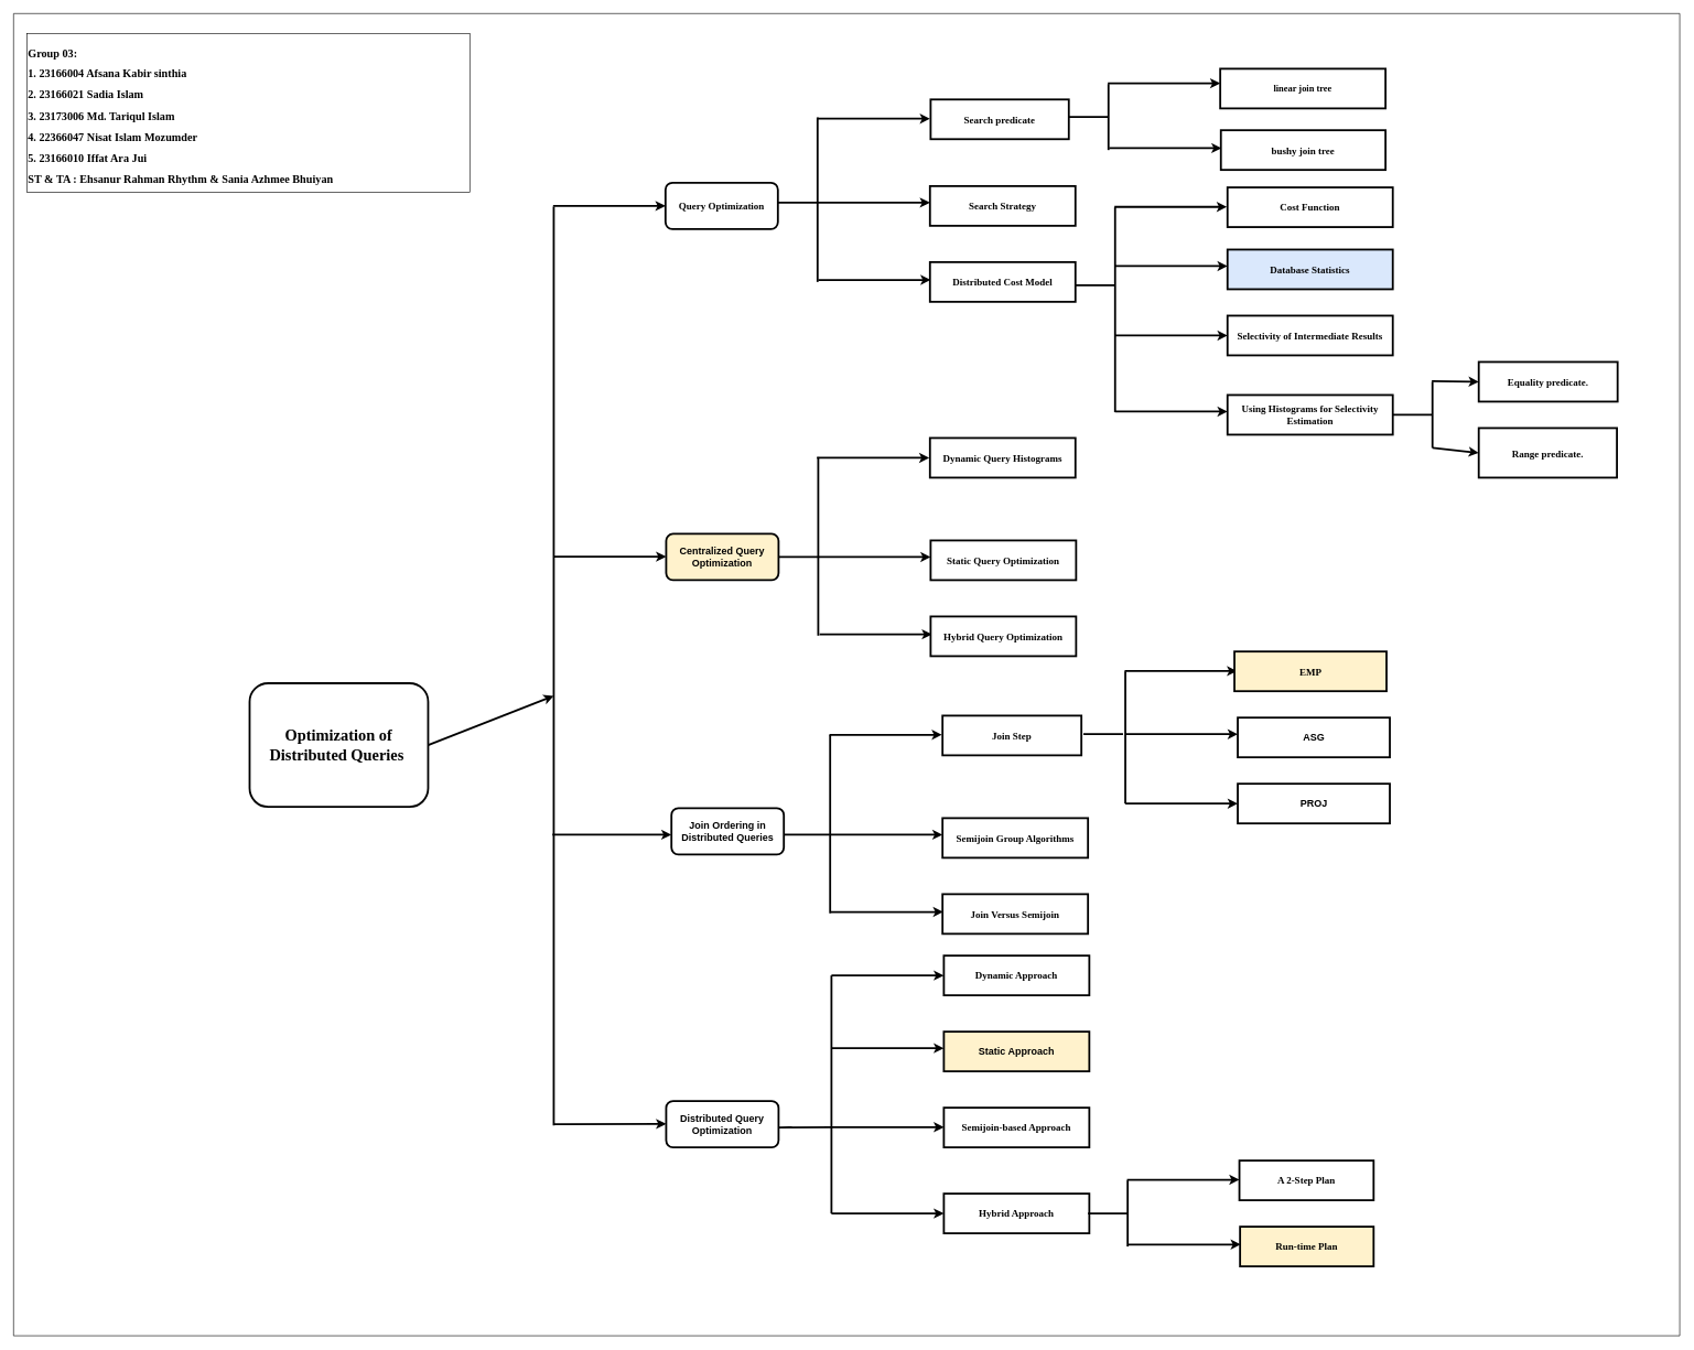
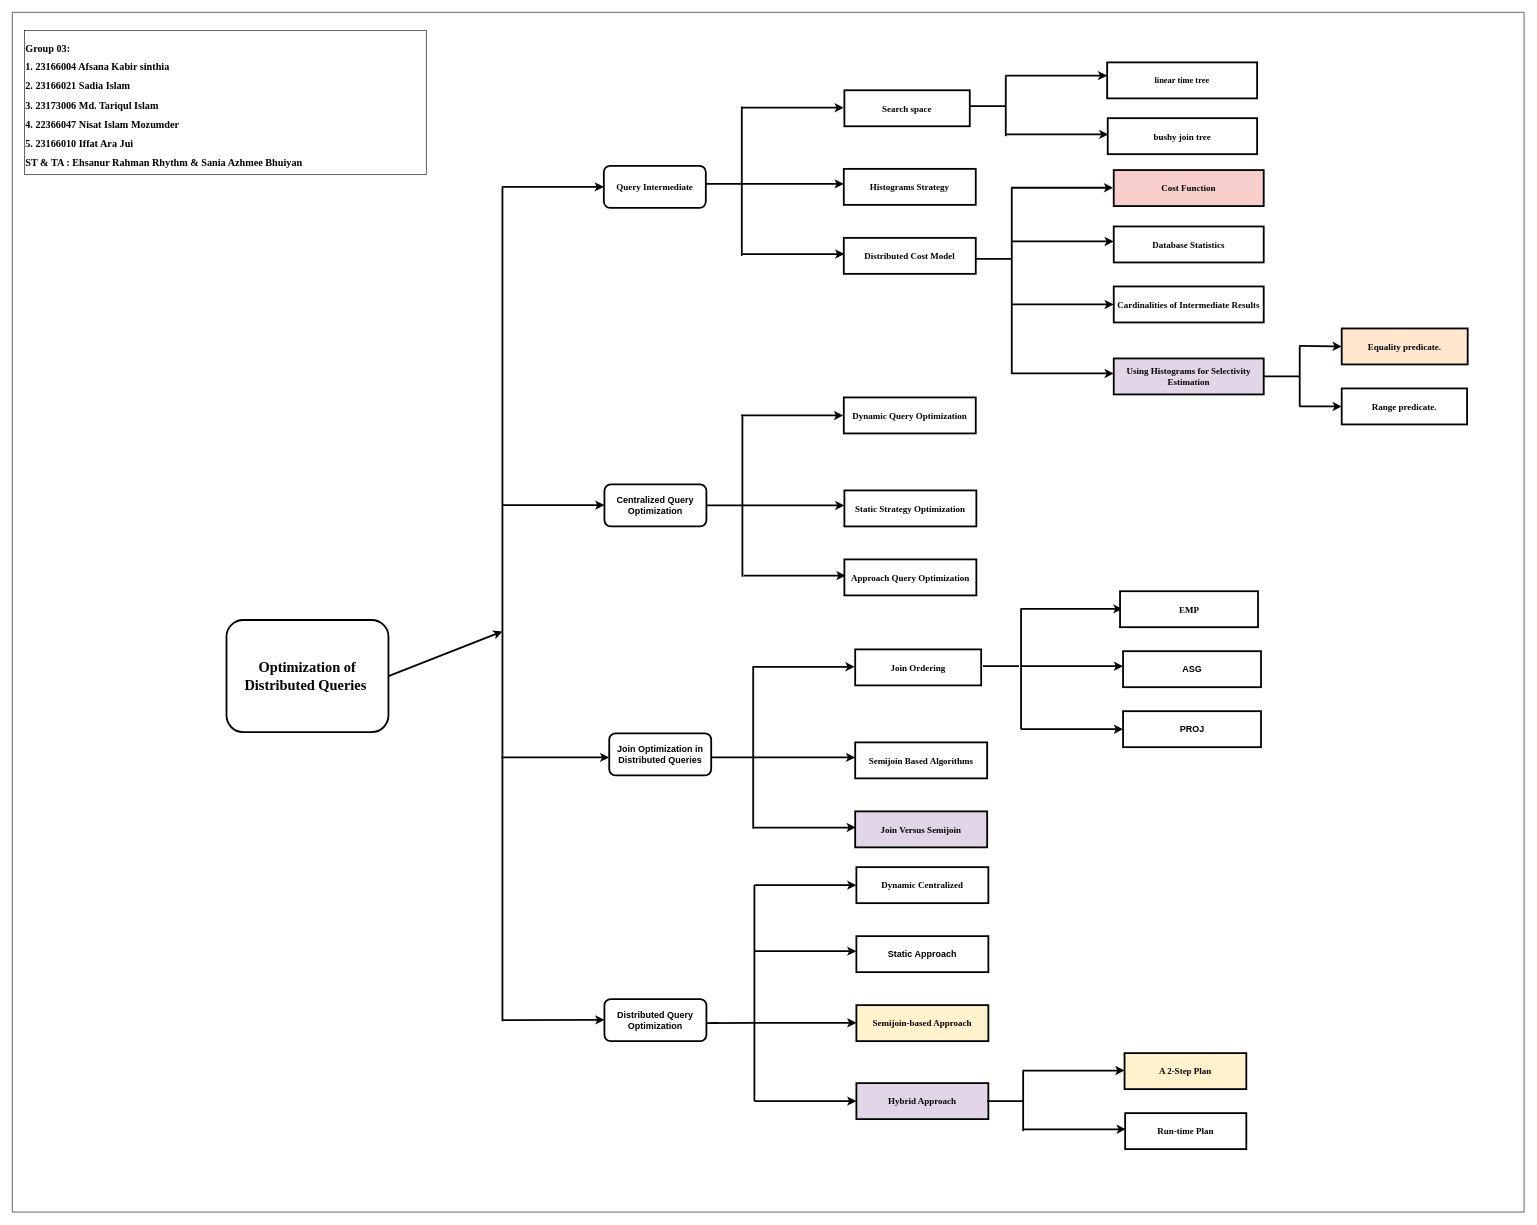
- <mxCell id="23" value="&lt;font size=&quot;1&quot; face=&quot;Times New Roman&quot;&gt;&lt;b style=&quot;font-size: 14px;&quot;&gt;linear join tree&lt;/b&gt;&lt;/font&gt;" style="rounded=0;whiteSpace=wrap;html=1;strokeWidth=3;" vertex="1" parent="1"><mxGeometry x="1845" y="103.5" width="250" height="60" as="geometry" /></mxCell>
+ <mxCell id="23" value="&lt;font size=&quot;1&quot; face=&quot;Times New Roman&quot;&gt;&lt;b style=&quot;font-size: 14px;&quot;&gt;linear time tree&lt;/b&gt;&lt;/font&gt;" style="rounded=0;whiteSpace=wrap;html=1;strokeWidth=3;" vertex="1" parent="1"><mxGeometry x="1845" y="103.5" width="250" height="60" as="geometry" /></mxCell>
- <mxCell id="16" value="&lt;font face=&quot;Times New Roman&quot;&gt;&lt;span style=&quot;font-size: 15px;&quot;&gt;&lt;b&gt;Search predicate&lt;/b&gt;&lt;/span&gt;&lt;/font&gt;" style="rounded=0;whiteSpace=wrap;html=1;strokeWidth=3;" vertex="1" parent="1"><mxGeometry x="1407" y="150" width="209" height="60" as="geometry" /></mxCell>
+ <mxCell id="16" value="&lt;font face=&quot;Times New Roman&quot;&gt;&lt;span style=&quot;font-size: 15px;&quot;&gt;&lt;b&gt;Search space&lt;/b&gt;&lt;/span&gt;&lt;/font&gt;" style="rounded=0;whiteSpace=wrap;html=1;strokeWidth=3;" vertex="1" parent="1"><mxGeometry x="1407" y="150" width="209" height="60" as="geometry" /></mxCell>
- <mxCell id="3" value="&lt;b style=&quot;border-color: var(--border-color); font-family: &amp;quot;Times New Roman&amp;quot;; font-size: 15px;&quot;&gt;Query Optimization&lt;/b&gt;" style="rounded=1;whiteSpace=wrap;html=1;strokeWidth=3;" vertex="1" parent="1"><mxGeometry x="1006" y="276" width="170" height="70" as="geometry" /></mxCell>
+ <mxCell id="3" value="&lt;b style=&quot;border-color: var(--border-color); font-family: &amp;quot;Times New Roman&amp;quot;; font-size: 15px;&quot;&gt;Query Intermediate&lt;/b&gt;" style="rounded=1;whiteSpace=wrap;html=1;strokeWidth=3;" vertex="1" parent="1"><mxGeometry x="1006" y="276" width="170" height="70" as="geometry" /></mxCell>
- <mxCell id="17" value="&lt;font style=&quot;font-size: 15px;&quot; face=&quot;Times New Roman&quot;&gt;&lt;b&gt;Search Strategy&lt;/b&gt;&lt;/font&gt;" style="rounded=0;whiteSpace=wrap;html=1;strokeWidth=3;" vertex="1" parent="1"><mxGeometry x="1406" y="281" width="220" height="60" as="geometry" /></mxCell>
+ <mxCell id="17" value="&lt;font style=&quot;font-size: 15px;&quot; face=&quot;Times New Roman&quot;&gt;&lt;b&gt;Histograms Strategy&lt;/b&gt;&lt;/font&gt;" style="rounded=0;whiteSpace=wrap;html=1;strokeWidth=3;" vertex="1" parent="1"><mxGeometry x="1406" y="281" width="220" height="60" as="geometry" /></mxCell>
- <mxCell id="62" value="&lt;font size=&quot;1&quot; face=&quot;Times New Roman&quot;&gt;&lt;b style=&quot;font-size: 15px;&quot;&gt;Cost Function&lt;/b&gt;&lt;/font&gt;" style="rounded=0;whiteSpace=wrap;html=1;strokeWidth=3;" vertex="1" parent="1"><mxGeometry x="1856" y="283" width="250" height="60" as="geometry" /></mxCell>
+ <mxCell id="62" value="&lt;font size=&quot;1&quot; face=&quot;Times New Roman&quot;&gt;&lt;b style=&quot;font-size: 15px;&quot;&gt;Cost Function&lt;/b&gt;&lt;/font&gt;" style="rounded=0;whiteSpace=wrap;html=1;strokeWidth=3;fillColor=#f8cecc;" vertex="1" parent="1"><mxGeometry x="1856" y="283" width="250" height="60" as="geometry" /></mxCell>
- <mxCell id="63" value="&lt;b&gt;&lt;font face=&quot;Times New Roman&quot; style=&quot;font-size: 15px;&quot;&gt;Database Statistics&lt;/font&gt;&lt;/b&gt;" style="rounded=0;whiteSpace=wrap;html=1;strokeWidth=3;fillColor=#dae8fc;" vertex="1" parent="1"><mxGeometry x="1856" y="377" width="250" height="60" as="geometry" /></mxCell>
+ <mxCell id="63" value="&lt;b&gt;&lt;font face=&quot;Times New Roman&quot; style=&quot;font-size: 15px;&quot;&gt;Database Statistics&lt;/font&gt;&lt;/b&gt;" style="rounded=0;whiteSpace=wrap;html=1;strokeWidth=3;" vertex="1" parent="1"><mxGeometry x="1856" y="377" width="250" height="60" as="geometry" /></mxCell>
- <mxCell id="64" value="&lt;b&gt;&lt;font style=&quot;font-size: 15px;&quot; face=&quot;Times New Roman&quot;&gt;Selectivity of Intermediate Results&lt;/font&gt;&lt;/b&gt;" style="rounded=0;whiteSpace=wrap;html=1;strokeWidth=3;" vertex="1" parent="1"><mxGeometry x="1856" y="477" width="250" height="60" as="geometry" /></mxCell>
+ <mxCell id="64" value="&lt;b&gt;&lt;font style=&quot;font-size: 15px;&quot; face=&quot;Times New Roman&quot;&gt;Cardinalities of Intermediate Results&lt;/font&gt;&lt;/b&gt;" style="rounded=0;whiteSpace=wrap;html=1;strokeWidth=3;" vertex="1" parent="1"><mxGeometry x="1856" y="477" width="250" height="60" as="geometry" /></mxCell>
- <mxCell id="79" value="&lt;font size=&quot;1&quot; face=&quot;Times New Roman&quot;&gt;&lt;b style=&quot;font-size: 15px;&quot;&gt;Equality predicate.&lt;/b&gt;&lt;/font&gt;" style="rounded=0;whiteSpace=wrap;html=1;strokeWidth=3;" vertex="1" parent="1"><mxGeometry x="2236" y="547" width="210" height="60" as="geometry" /></mxCell>
+ <mxCell id="79" value="&lt;font size=&quot;1&quot; face=&quot;Times New Roman&quot;&gt;&lt;b style=&quot;font-size: 15px;&quot;&gt;Equality predicate.&lt;/b&gt;&lt;/font&gt;" style="rounded=0;whiteSpace=wrap;html=1;strokeWidth=3;fillColor=#ffe6cc;" vertex="1" parent="1"><mxGeometry x="2236" y="547" width="210" height="60" as="geometry" /></mxCell>
- <mxCell id="68" value="&lt;b&gt;&lt;font style=&quot;font-size: 15px;&quot; face=&quot;Times New Roman&quot;&gt;Using Histograms for Selectivity Estimation&lt;/font&gt;&lt;/b&gt;" style="rounded=0;whiteSpace=wrap;html=1;strokeWidth=3;" vertex="1" parent="1"><mxGeometry x="1856" y="597" width="250" height="60" as="geometry" /></mxCell>
+ <mxCell id="68" value="&lt;b&gt;&lt;font style=&quot;font-size: 15px;&quot; face=&quot;Times New Roman&quot;&gt;Using Histograms for Selectivity Estimation&lt;/font&gt;&lt;/b&gt;" style="rounded=0;whiteSpace=wrap;html=1;strokeWidth=3;fillColor=#e1d5e7;" vertex="1" parent="1"><mxGeometry x="1856" y="597" width="250" height="60" as="geometry" /></mxCell>
- <mxCell id="80" value="&lt;font size=&quot;1&quot; face=&quot;Times New Roman&quot;&gt;&lt;b style=&quot;font-size: 15px;&quot;&gt;Range predicate.&lt;/b&gt;&lt;/font&gt;" style="rounded=0;whiteSpace=wrap;html=1;strokeWidth=3;" vertex="1" parent="1"><mxGeometry x="2236" y="647" width="209" height="75" as="geometry" /></mxCell>
+ <mxCell id="80" value="&lt;font size=&quot;1&quot; face=&quot;Times New Roman&quot;&gt;&lt;b style=&quot;font-size: 15px;&quot;&gt;Range predicate.&lt;/b&gt;&lt;/font&gt;" style="rounded=0;whiteSpace=wrap;html=1;strokeWidth=3;" vertex="1" parent="1"><mxGeometry x="2236" y="647" width="209" height="60" as="geometry" /></mxCell>
- <mxCell id="30" value="&lt;font face=&quot;Times New Roman&quot;&gt;&lt;span style=&quot;font-size: 15px;&quot;&gt;&lt;b&gt;Dynamic Query Histograms&lt;/b&gt;&lt;/span&gt;&lt;/font&gt;" style="rounded=0;whiteSpace=wrap;html=1;strokeWidth=3;" vertex="1" parent="1"><mxGeometry x="1406" y="662" width="220" height="60" as="geometry" /></mxCell>
+ <mxCell id="30" value="&lt;font face=&quot;Times New Roman&quot;&gt;&lt;span style=&quot;font-size: 15px;&quot;&gt;&lt;b&gt;Dynamic Query Optimization&lt;/b&gt;&lt;/span&gt;&lt;/font&gt;" style="rounded=0;whiteSpace=wrap;html=1;strokeWidth=3;" vertex="1" parent="1"><mxGeometry x="1406" y="662" width="220" height="60" as="geometry" /></mxCell>
- <mxCell id="5" value="&lt;div style=&quot;font-size: 15px;&quot;&gt;&lt;font style=&quot;font-size: 15px;&quot;&gt;&lt;b&gt;Centralized Query Optimization&lt;/b&gt;&lt;/font&gt;&lt;/div&gt;" style="rounded=1;whiteSpace=wrap;html=1;strokeWidth=3;fillColor=#fff2cc;" vertex="1" parent="1"><mxGeometry x="1007" y="807" width="170" height="70" as="geometry" /></mxCell>
+ <mxCell id="5" value="&lt;div style=&quot;font-size: 15px;&quot;&gt;&lt;font style=&quot;font-size: 15px;&quot;&gt;&lt;b&gt;Centralized Query Optimization&lt;/b&gt;&lt;/font&gt;&lt;/div&gt;" style="rounded=1;whiteSpace=wrap;html=1;strokeWidth=3;" vertex="1" parent="1"><mxGeometry x="1007" y="807" width="170" height="70" as="geometry" /></mxCell>
- <mxCell id="31" value="&lt;b&gt;&lt;font face=&quot;Times New Roman&quot; style=&quot;font-size: 15px;&quot;&gt;Static Query Optimization&lt;/font&gt;&lt;/b&gt;" style="rounded=0;whiteSpace=wrap;html=1;strokeWidth=3;" vertex="1" parent="1"><mxGeometry x="1407" y="817" width="220" height="60" as="geometry" /></mxCell>
+ <mxCell id="31" value="&lt;b&gt;&lt;font face=&quot;Times New Roman&quot; style=&quot;font-size: 15px;&quot;&gt;Static Strategy Optimization&lt;/font&gt;&lt;/b&gt;" style="rounded=0;whiteSpace=wrap;html=1;strokeWidth=3;" vertex="1" parent="1"><mxGeometry x="1407" y="817" width="220" height="60" as="geometry" /></mxCell>
- <mxCell id="32" value="&lt;b&gt;&lt;font face=&quot;Times New Roman&quot; style=&quot;font-size: 15px;&quot;&gt;Hybrid Query Optimization&lt;/font&gt;&lt;/b&gt;" style="rounded=0;whiteSpace=wrap;html=1;strokeWidth=3;" vertex="1" parent="1"><mxGeometry x="1407" y="932" width="220" height="60" as="geometry" /></mxCell>
+ <mxCell id="32" value="&lt;b&gt;&lt;font face=&quot;Times New Roman&quot; style=&quot;font-size: 15px;&quot;&gt;Approach Query Optimization&lt;/font&gt;&lt;/b&gt;" style="rounded=0;whiteSpace=wrap;html=1;strokeWidth=3;" vertex="1" parent="1"><mxGeometry x="1407" y="932" width="220" height="60" as="geometry" /></mxCell>
- <mxCell id="46" value="&lt;font face=&quot;Times New Roman&quot;&gt;&lt;span style=&quot;font-size: 15px;&quot;&gt;&lt;b&gt;EMP&lt;/b&gt;&lt;/span&gt;&lt;/font&gt;" style="rounded=0;whiteSpace=wrap;html=1;strokeWidth=3;fillColor=#fff2cc;" vertex="1" parent="1"><mxGeometry x="1866.5" y="985" width="230" height="60" as="geometry" /></mxCell>
+ <mxCell id="46" value="&lt;font face=&quot;Times New Roman&quot;&gt;&lt;span style=&quot;font-size: 15px;&quot;&gt;&lt;b&gt;EMP&lt;/b&gt;&lt;/span&gt;&lt;/font&gt;" style="rounded=0;whiteSpace=wrap;html=1;strokeWidth=3;" vertex="1" parent="1"><mxGeometry x="1866.5" y="985" width="230" height="60" as="geometry" /></mxCell>
- <mxCell id="38" value="&lt;font face=&quot;Times New Roman&quot;&gt;&lt;span style=&quot;font-size: 15px;&quot;&gt;&lt;b&gt;Join Step&lt;/b&gt;&lt;/span&gt;&lt;/font&gt;" style="rounded=0;whiteSpace=wrap;html=1;strokeWidth=3;" vertex="1" parent="1"><mxGeometry x="1425" y="1082" width="210" height="60" as="geometry" /></mxCell>
+ <mxCell id="38" value="&lt;font face=&quot;Times New Roman&quot;&gt;&lt;span style=&quot;font-size: 15px;&quot;&gt;&lt;b&gt;Join Ordering&lt;/b&gt;&lt;/span&gt;&lt;/font&gt;" style="rounded=0;whiteSpace=wrap;html=1;strokeWidth=3;" vertex="1" parent="1"><mxGeometry x="1425" y="1082" width="210" height="60" as="geometry" /></mxCell>
- <mxCell id="7" value="&lt;div style=&quot;border-color: var(--border-color); font-size: 15px;&quot;&gt;&lt;font style=&quot;border-color: var(--border-color);&quot;&gt;&lt;b style=&quot;border-color: var(--border-color);&quot;&gt;Join Ordering in Distributed Queries&lt;/b&gt;&lt;/font&gt;&lt;/div&gt;" style="rounded=1;whiteSpace=wrap;html=1;strokeWidth=3;" vertex="1" parent="1"><mxGeometry x="1015" y="1222" width="170" height="70" as="geometry" /></mxCell>
+ <mxCell id="7" value="&lt;div style=&quot;border-color: var(--border-color); font-size: 15px;&quot;&gt;&lt;font style=&quot;border-color: var(--border-color);&quot;&gt;&lt;b style=&quot;border-color: var(--border-color);&quot;&gt;Join Optimization in Distributed Queries&lt;/b&gt;&lt;/font&gt;&lt;/div&gt;" style="rounded=1;whiteSpace=wrap;html=1;strokeWidth=3;" vertex="1" parent="1"><mxGeometry x="1015" y="1222" width="170" height="70" as="geometry" /></mxCell>
- <mxCell id="39" value="&lt;b&gt;&lt;font face=&quot;Times New Roman&quot; style=&quot;font-size: 15px;&quot;&gt;Semijoin Group Algorithms&lt;/font&gt;&lt;/b&gt;" style="rounded=0;whiteSpace=wrap;html=1;strokeWidth=3;" vertex="1" parent="1"><mxGeometry x="1425" y="1237" width="220" height="60" as="geometry" /></mxCell>
+ <mxCell id="39" value="&lt;b&gt;&lt;font face=&quot;Times New Roman&quot; style=&quot;font-size: 15px;&quot;&gt;Semijoin Based Algorithms&lt;/font&gt;&lt;/b&gt;" style="rounded=0;whiteSpace=wrap;html=1;strokeWidth=3;" vertex="1" parent="1"><mxGeometry x="1425" y="1237" width="220" height="60" as="geometry" /></mxCell>
- <mxCell id="40" value="&lt;b&gt;&lt;font face=&quot;Times New Roman&quot; style=&quot;font-size: 15px;&quot;&gt;Join Versus Semijoin&lt;/font&gt;&lt;/b&gt;" style="rounded=0;whiteSpace=wrap;html=1;strokeWidth=3;" vertex="1" parent="1"><mxGeometry x="1425" y="1352" width="220" height="60" as="geometry" /></mxCell>
+ <mxCell id="40" value="&lt;b&gt;&lt;font face=&quot;Times New Roman&quot; style=&quot;font-size: 15px;&quot;&gt;Join Versus Semijoin&lt;/font&gt;&lt;/b&gt;" style="rounded=0;whiteSpace=wrap;html=1;strokeWidth=3;fillColor=#e1d5e7;" vertex="1" parent="1"><mxGeometry x="1425" y="1352" width="220" height="60" as="geometry" /></mxCell>
- <mxCell id="54" value="&lt;font face=&quot;Times New Roman&quot;&gt;&lt;span style=&quot;font-size: 15px;&quot;&gt;&lt;b&gt;Dynamic Approach&lt;/b&gt;&lt;/span&gt;&lt;/font&gt;" style="rounded=0;whiteSpace=wrap;html=1;strokeWidth=3;" vertex="1" parent="1"><mxGeometry x="1427" y="1445" width="220" height="60" as="geometry" /></mxCell>
+ <mxCell id="54" value="&lt;font face=&quot;Times New Roman&quot;&gt;&lt;span style=&quot;font-size: 15px;&quot;&gt;&lt;b&gt;Dynamic Centralized&lt;/b&gt;&lt;/span&gt;&lt;/font&gt;" style="rounded=0;whiteSpace=wrap;html=1;strokeWidth=3;" vertex="1" parent="1"><mxGeometry x="1427" y="1445" width="220" height="60" as="geometry" /></mxCell>
- <mxCell id="55" value="&lt;b&gt;&lt;font style=&quot;font-size: 15px;&quot;&gt;Static Approach&lt;/font&gt;&lt;/b&gt;" style="rounded=0;whiteSpace=wrap;html=1;strokeWidth=3;fillColor=#fff2cc;" vertex="1" parent="1"><mxGeometry x="1427" y="1560" width="220" height="60" as="geometry" /></mxCell>
+ <mxCell id="55" value="&lt;b&gt;&lt;font style=&quot;font-size: 15px;&quot;&gt;Static Approach&lt;/font&gt;&lt;/b&gt;" style="rounded=0;whiteSpace=wrap;html=1;strokeWidth=3;" vertex="1" parent="1"><mxGeometry x="1427" y="1560" width="220" height="60" as="geometry" /></mxCell>
- <mxCell id="56" value="&lt;b&gt;&lt;font face=&quot;Times New Roman&quot; style=&quot;font-size: 15px;&quot;&gt;Semijoin-based Approach&lt;/font&gt;&lt;/b&gt;" style="rounded=0;whiteSpace=wrap;html=1;strokeWidth=3;" vertex="1" parent="1"><mxGeometry x="1427" y="1675" width="220" height="60" as="geometry" /></mxCell>
+ <mxCell id="56" value="&lt;b&gt;&lt;font face=&quot;Times New Roman&quot; style=&quot;font-size: 15px;&quot;&gt;Semijoin-based Approach&lt;/font&gt;&lt;/b&gt;" style="rounded=0;whiteSpace=wrap;html=1;strokeWidth=3;fillColor=#fff2cc;" vertex="1" parent="1"><mxGeometry x="1427" y="1675" width="220" height="60" as="geometry" /></mxCell>
- <mxCell id="73" value="&lt;font size=&quot;1&quot; face=&quot;Times New Roman&quot;&gt;&lt;b style=&quot;font-size: 15px;&quot;&gt;A 2-Step Plan&lt;/b&gt;&lt;/font&gt;" style="rounded=0;whiteSpace=wrap;html=1;strokeWidth=3;" vertex="1" parent="1"><mxGeometry x="1874" y="1755" width="203" height="60" as="geometry" /></mxCell>
+ <mxCell id="73" value="&lt;font size=&quot;1&quot; face=&quot;Times New Roman&quot;&gt;&lt;b style=&quot;font-size: 15px;&quot;&gt;A 2-Step Plan&lt;/b&gt;&lt;/font&gt;" style="rounded=0;whiteSpace=wrap;html=1;strokeWidth=3;fillColor=#fff2cc;" vertex="1" parent="1"><mxGeometry x="1874" y="1755" width="203" height="60" as="geometry" /></mxCell>
- <mxCell id="66" value="&lt;b&gt;&lt;font face=&quot;Times New Roman&quot; style=&quot;font-size: 15px;&quot;&gt;Hybrid Approach&lt;/font&gt;&lt;/b&gt;" style="rounded=0;whiteSpace=wrap;html=1;strokeWidth=3;" vertex="1" parent="1"><mxGeometry x="1427" y="1805" width="220" height="60" as="geometry" /></mxCell>
+ <mxCell id="66" value="&lt;b&gt;&lt;font face=&quot;Times New Roman&quot; style=&quot;font-size: 15px;&quot;&gt;Hybrid Approach&lt;/font&gt;&lt;/b&gt;" style="rounded=0;whiteSpace=wrap;html=1;strokeWidth=3;fillColor=#e1d5e7;" vertex="1" parent="1"><mxGeometry x="1427" y="1805" width="220" height="60" as="geometry" /></mxCell>
- <mxCell id="74" value="&lt;font face=&quot;Times New Roman&quot; style=&quot;font-size: 15px;&quot;&gt;&lt;b&gt;Run-time Plan&lt;/b&gt;&lt;/font&gt;" style="rounded=0;whiteSpace=wrap;html=1;strokeWidth=3;fillColor=#fff2cc;" vertex="1" parent="1"><mxGeometry x="1875" y="1855" width="202" height="60" as="geometry" /></mxCell>
+ <mxCell id="74" value="&lt;font face=&quot;Times New Roman&quot; style=&quot;font-size: 15px;&quot;&gt;&lt;b&gt;Run-time Plan&lt;/b&gt;&lt;/font&gt;" style="rounded=0;whiteSpace=wrap;html=1;strokeWidth=3;" vertex="1" parent="1"><mxGeometry x="1875" y="1855" width="202" height="60" as="geometry" /></mxCell>
